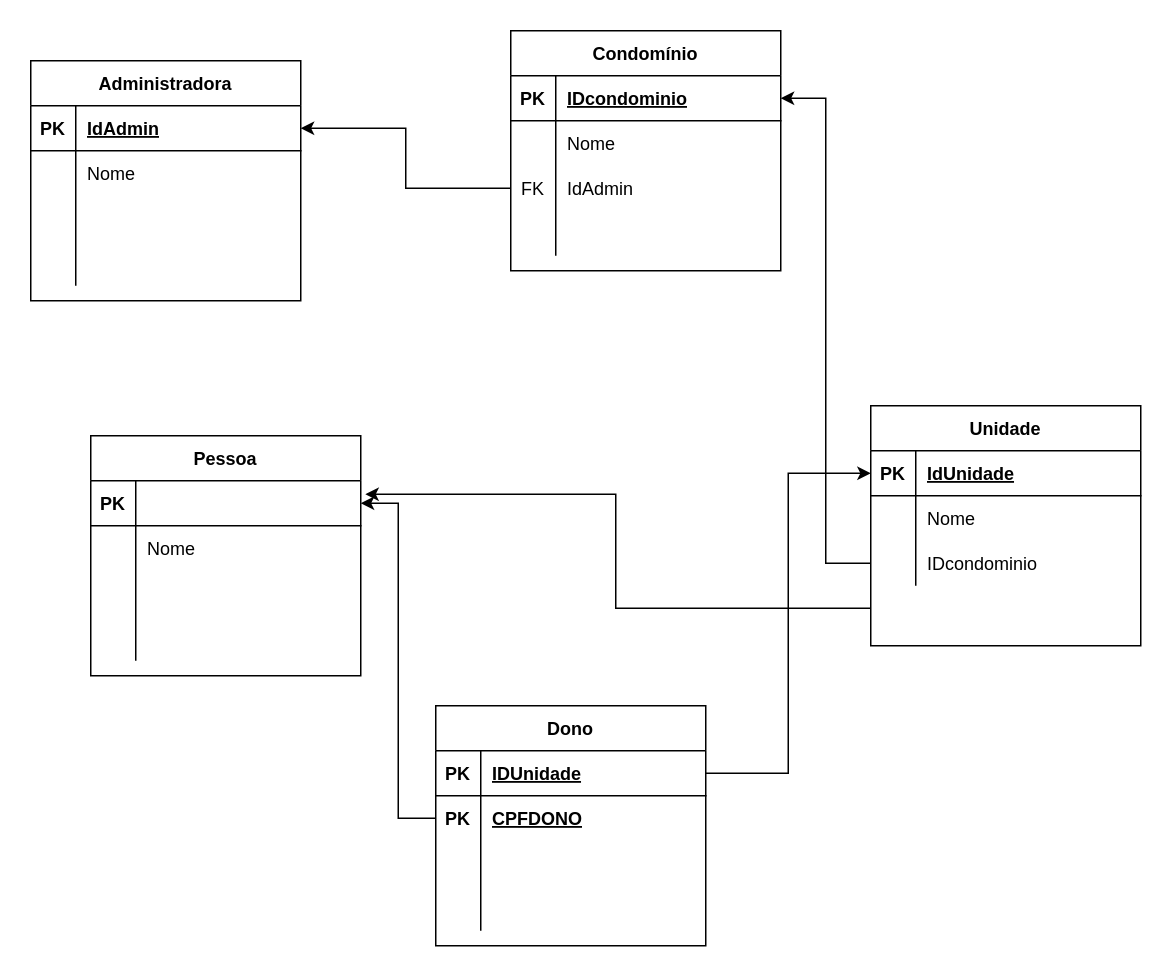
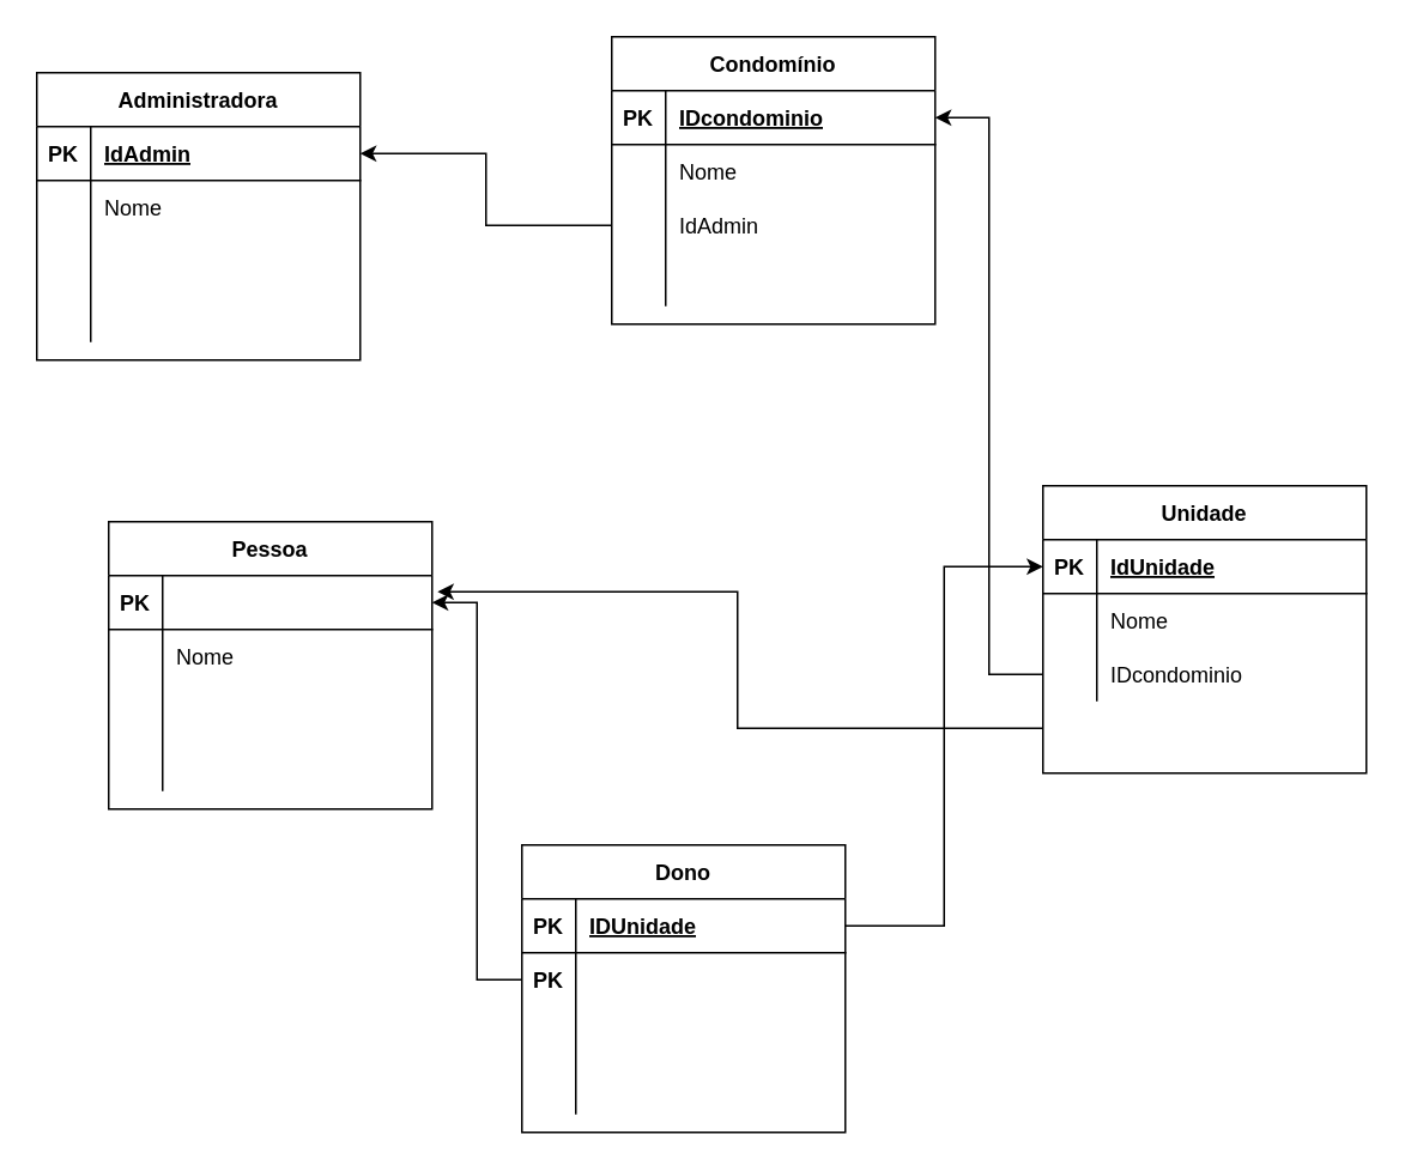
- <mxCell id="22" value="FK" style="shape=partialRectangle;connectable=0;fillColor=none;top=0;left=0;bottom=0;right=0;editable=1;overflow=hidden;" vertex="1" parent="21"><mxGeometry width="30" height="30" as="geometry" /></mxCell>
- <mxCell id="60" value="CPFDONO" style="shape=partialRectangle;connectable=0;fillColor=none;top=0;left=0;bottom=0;right=0;align=left;spacingLeft=6;overflow=hidden;fontStyle=5" vertex="1" parent="58"><mxGeometry x="30" width="150" height="30" as="geometry" /></mxCell>
